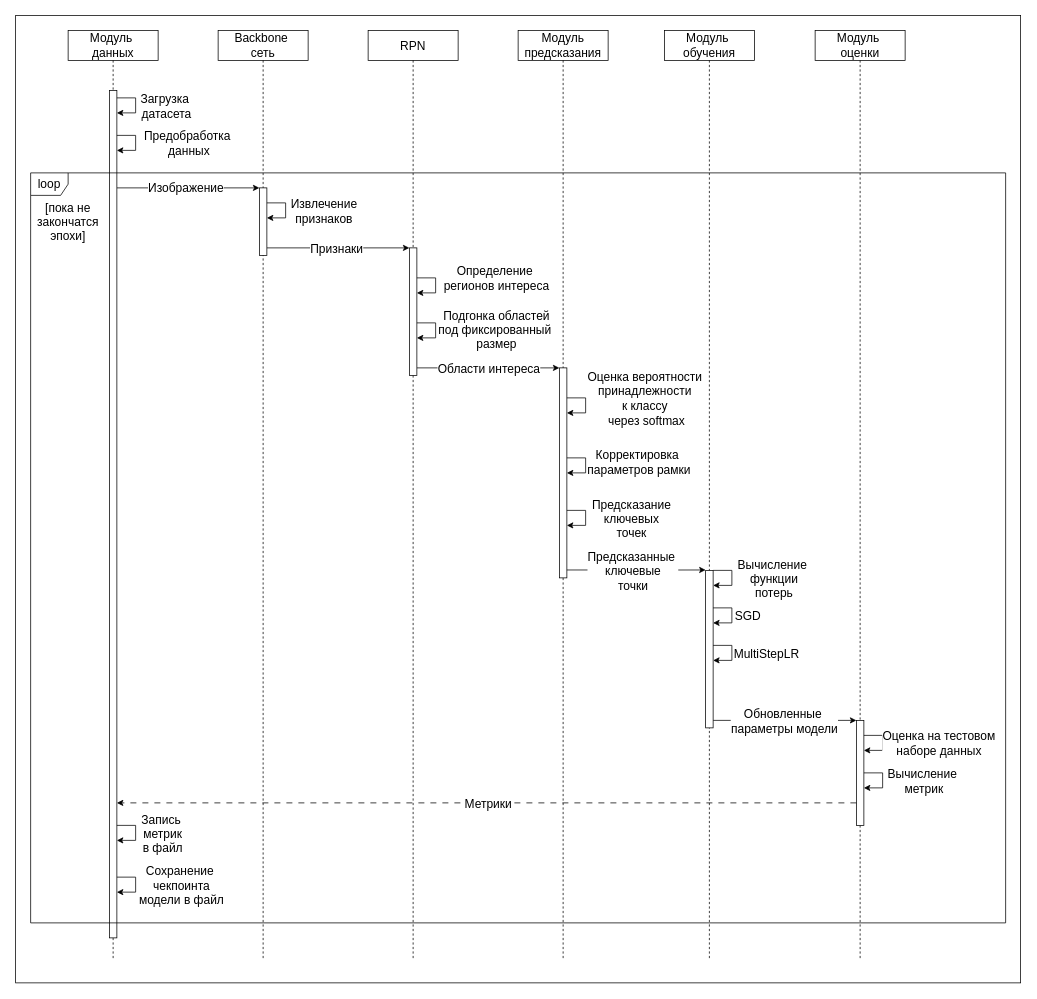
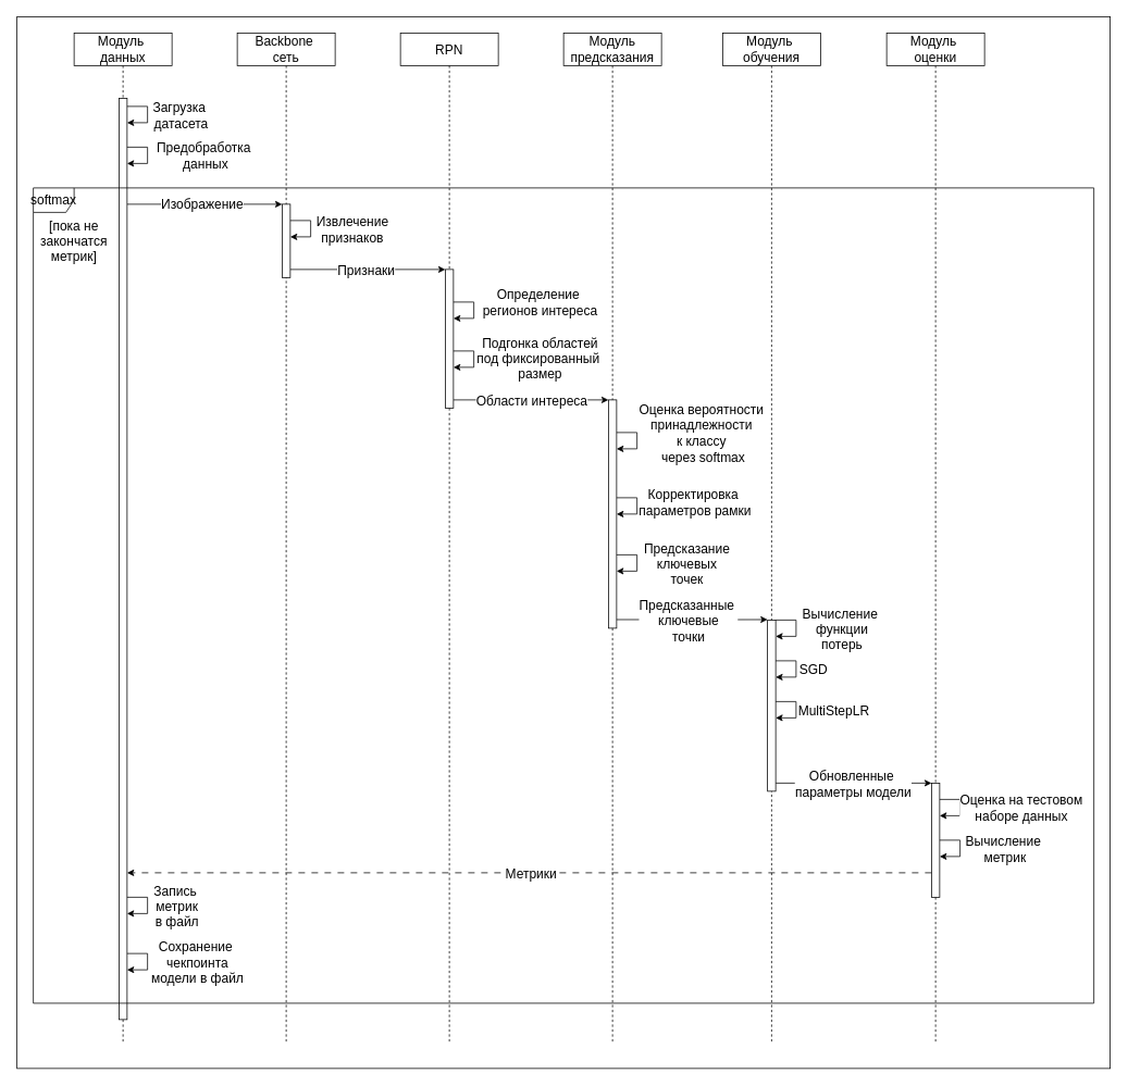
- <mxCell id="43" value="loop" style="shape=umlFrame;whiteSpace=wrap;html=1;pointerEvents=0;recursiveResize=0;container=1;collapsible=0;width=50;fontSize=16;" vertex="1" parent="1"><mxGeometry x="40" y="230" width="1300" height="1000" as="geometry" /></mxCell>
+ <mxCell id="43" value="softmax" style="shape=umlFrame;whiteSpace=wrap;html=1;pointerEvents=0;recursiveResize=0;container=1;collapsible=0;width=50;fontSize=16;" vertex="1" parent="1"><mxGeometry x="40" y="230" width="1300" height="1000" as="geometry" /></mxCell>
- <mxCell id="44" value="[пока не закончатся эпохи]" style="text;html=1;align=center;verticalAlign=middle;whiteSpace=wrap;rounded=0;fontSize=16;" vertex="1" parent="43"><mxGeometry y="40" width="100" height="50" as="geometry" /></mxCell>
+ <mxCell id="44" value="[пока не закончатся метрик]" style="text;html=1;align=center;verticalAlign=middle;whiteSpace=wrap;rounded=0;fontSize=16;" vertex="1" parent="43"><mxGeometry y="40" width="100" height="50" as="geometry" /></mxCell>
